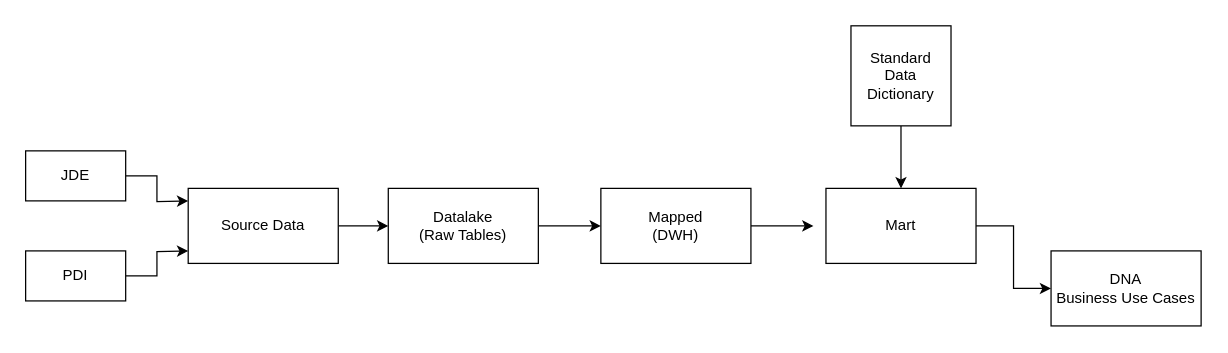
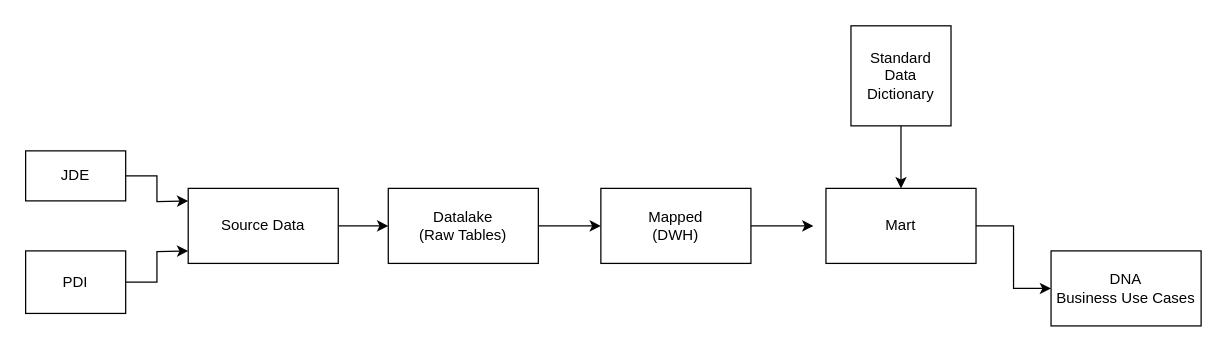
- <mxCell id="5" value="PDI" style="rounded=0;whiteSpace=wrap;html=1;" vertex="1" parent="1"><mxGeometry x="20" y="200" width="80" height="40" as="geometry" /></mxCell>
+ <mxCell id="5" value="PDI" style="rounded=0;whiteSpace=wrap;html=1;" vertex="1" parent="1"><mxGeometry x="20" y="200" width="80" height="50" as="geometry" /></mxCell>
